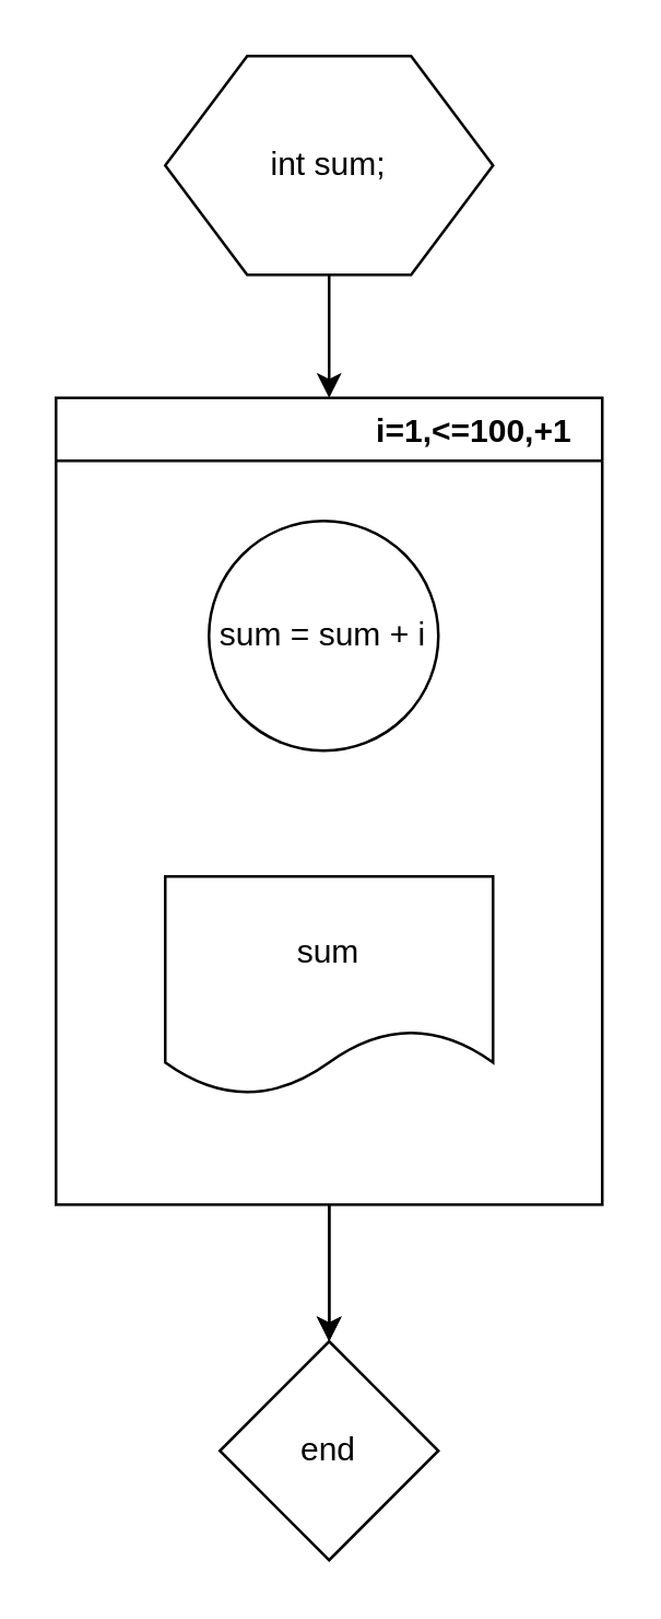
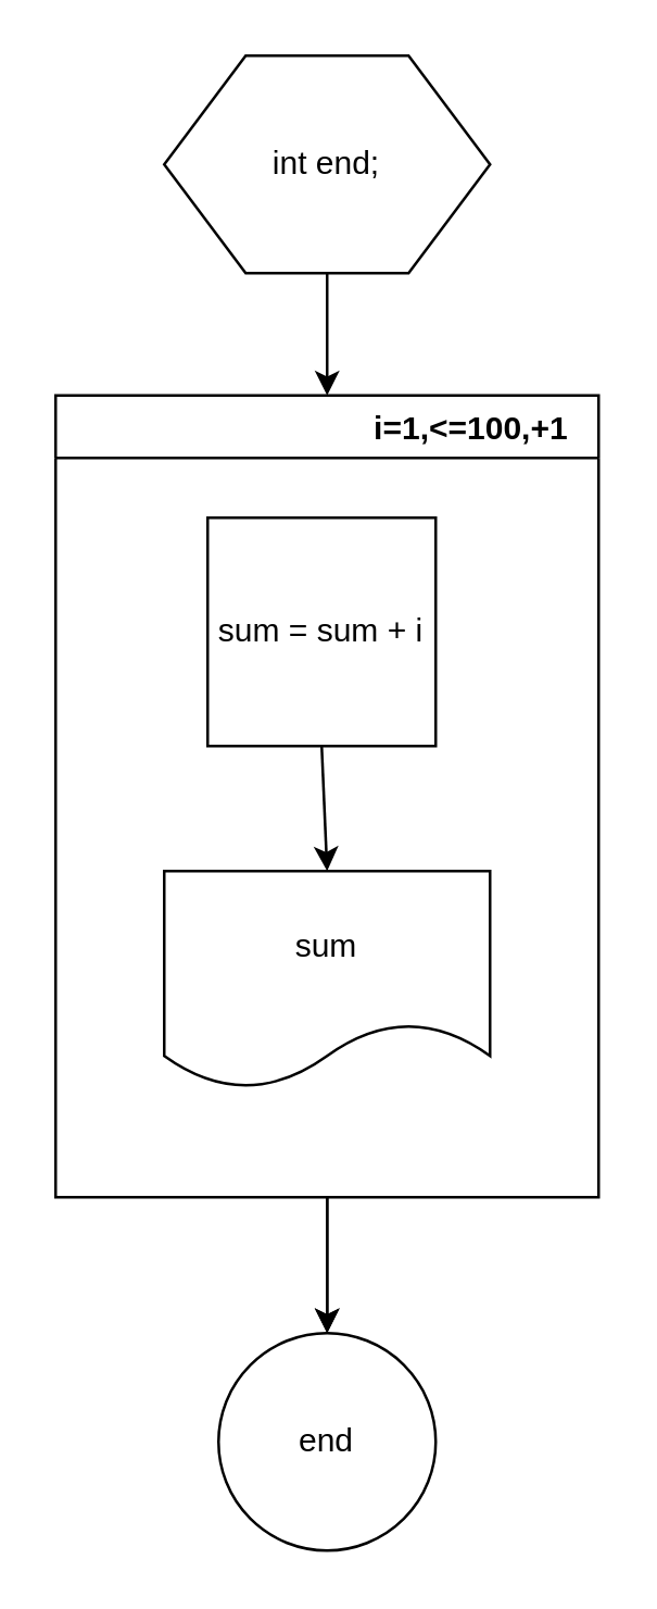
- <mxCell id="7" value="int sum;" style="shape=hexagon;perimeter=hexagonPerimeter2;whiteSpace=wrap;html=1;" vertex="1" parent="1"><mxGeometry x="60" y="20" width="120" height="80" as="geometry" /></mxCell>
+ <mxCell id="7" value="int end;" style="shape=hexagon;perimeter=hexagonPerimeter2;whiteSpace=wrap;html=1;" vertex="1" parent="1"><mxGeometry x="60" y="20" width="120" height="80" as="geometry" /></mxCell>
- <mxCell id="4" value="sum = sum + i" style="ellipse;whiteSpace=wrap;html=1;aspect=fixed;" vertex="1" parent="3"><mxGeometry x="56" y="45" width="84" height="84" as="geometry" /></mxCell>
+ <mxCell id="4" value="sum = sum + i" style="whiteSpace=wrap;html=1;aspect=fixed;" vertex="1" parent="3"><mxGeometry x="56" y="45" width="84" height="84" as="geometry" /></mxCell>
+ <mxCell id="5" value="" style="endArrow=classic;html=1;exitX=0.5;exitY=1;exitDx=0;exitDy=0;entryX=0.5;entryY=0;entryDx=0;entryDy=0;" edge="1" parent="3" source="4" target="6"><mxGeometry width="50" height="50" relative="1" as="geometry"><mxPoint x="130" y="195" as="sourcePoint" /><mxPoint x="97.5" y="175" as="targetPoint" /></mxGeometry></mxCell>
- <mxCell id="9" value="end" style="rhombus;whiteSpace=wrap;html=1;aspect=fixed;" vertex="1" parent="1"><mxGeometry x="80" y="490" width="80" height="80" as="geometry" /></mxCell>
+ <mxCell id="9" value="end" style="ellipse;whiteSpace=wrap;html=1;aspect=fixed;" vertex="1" parent="1"><mxGeometry x="80" y="490" width="80" height="80" as="geometry" /></mxCell>
